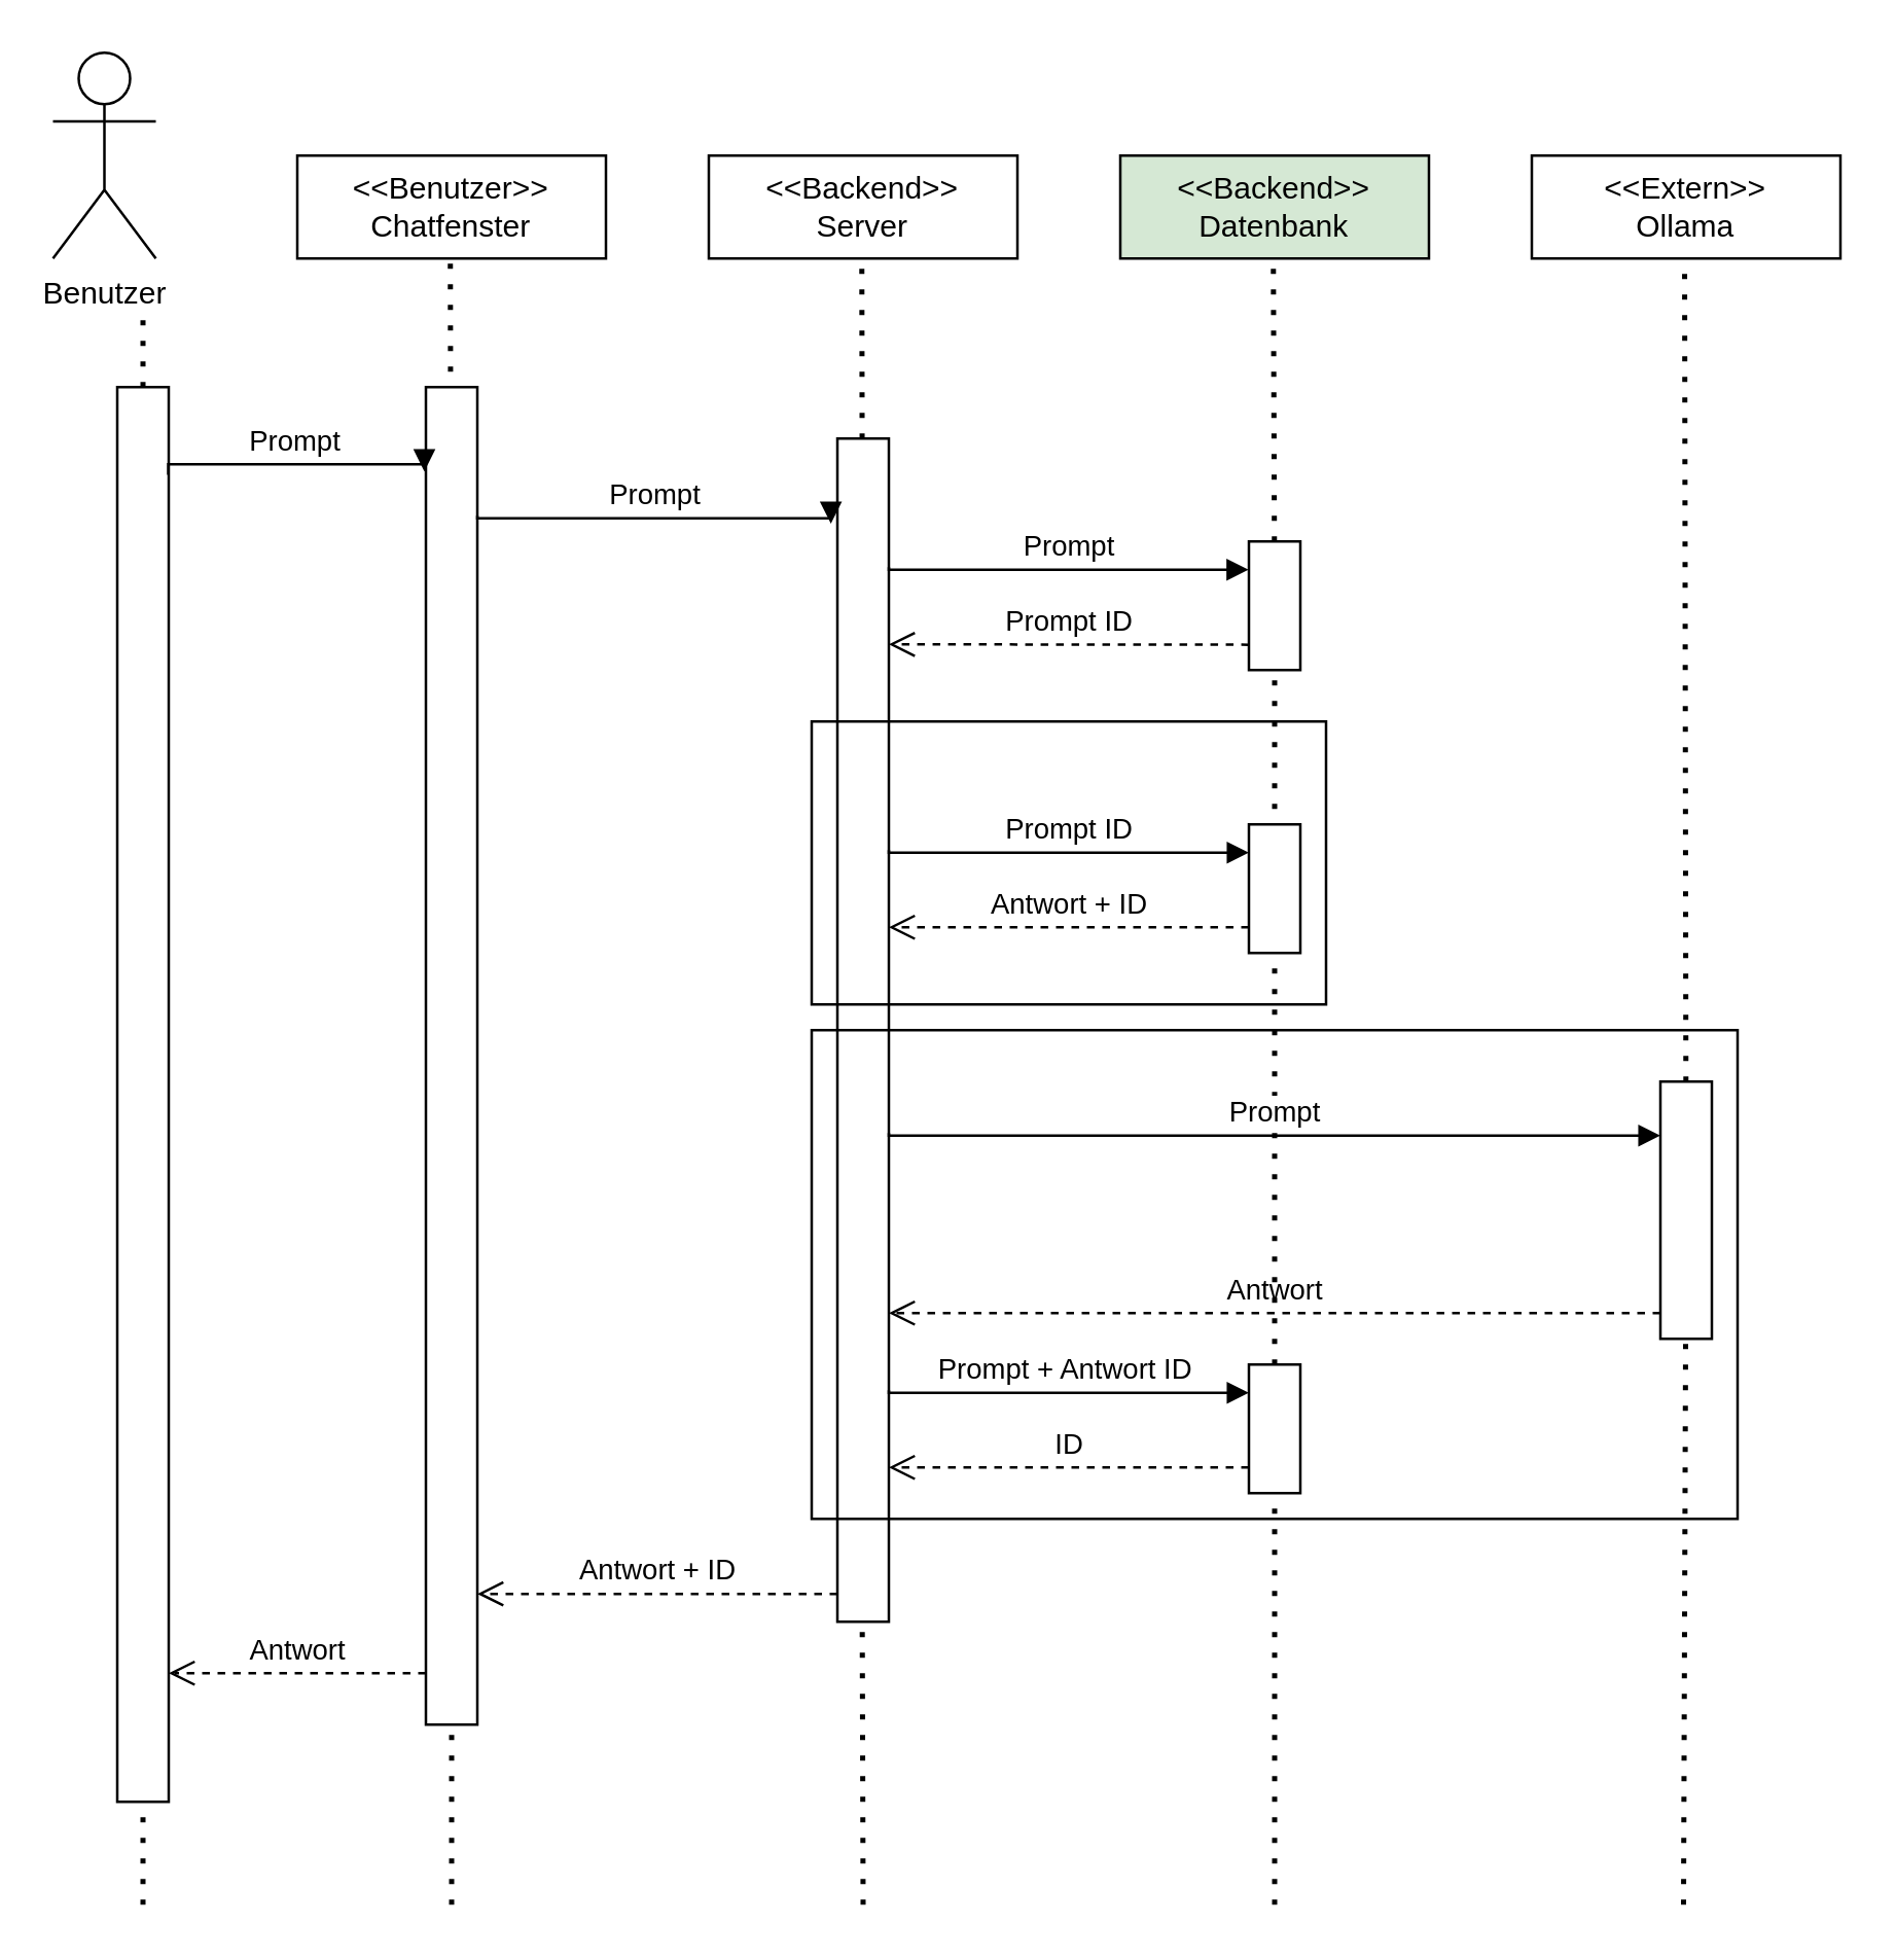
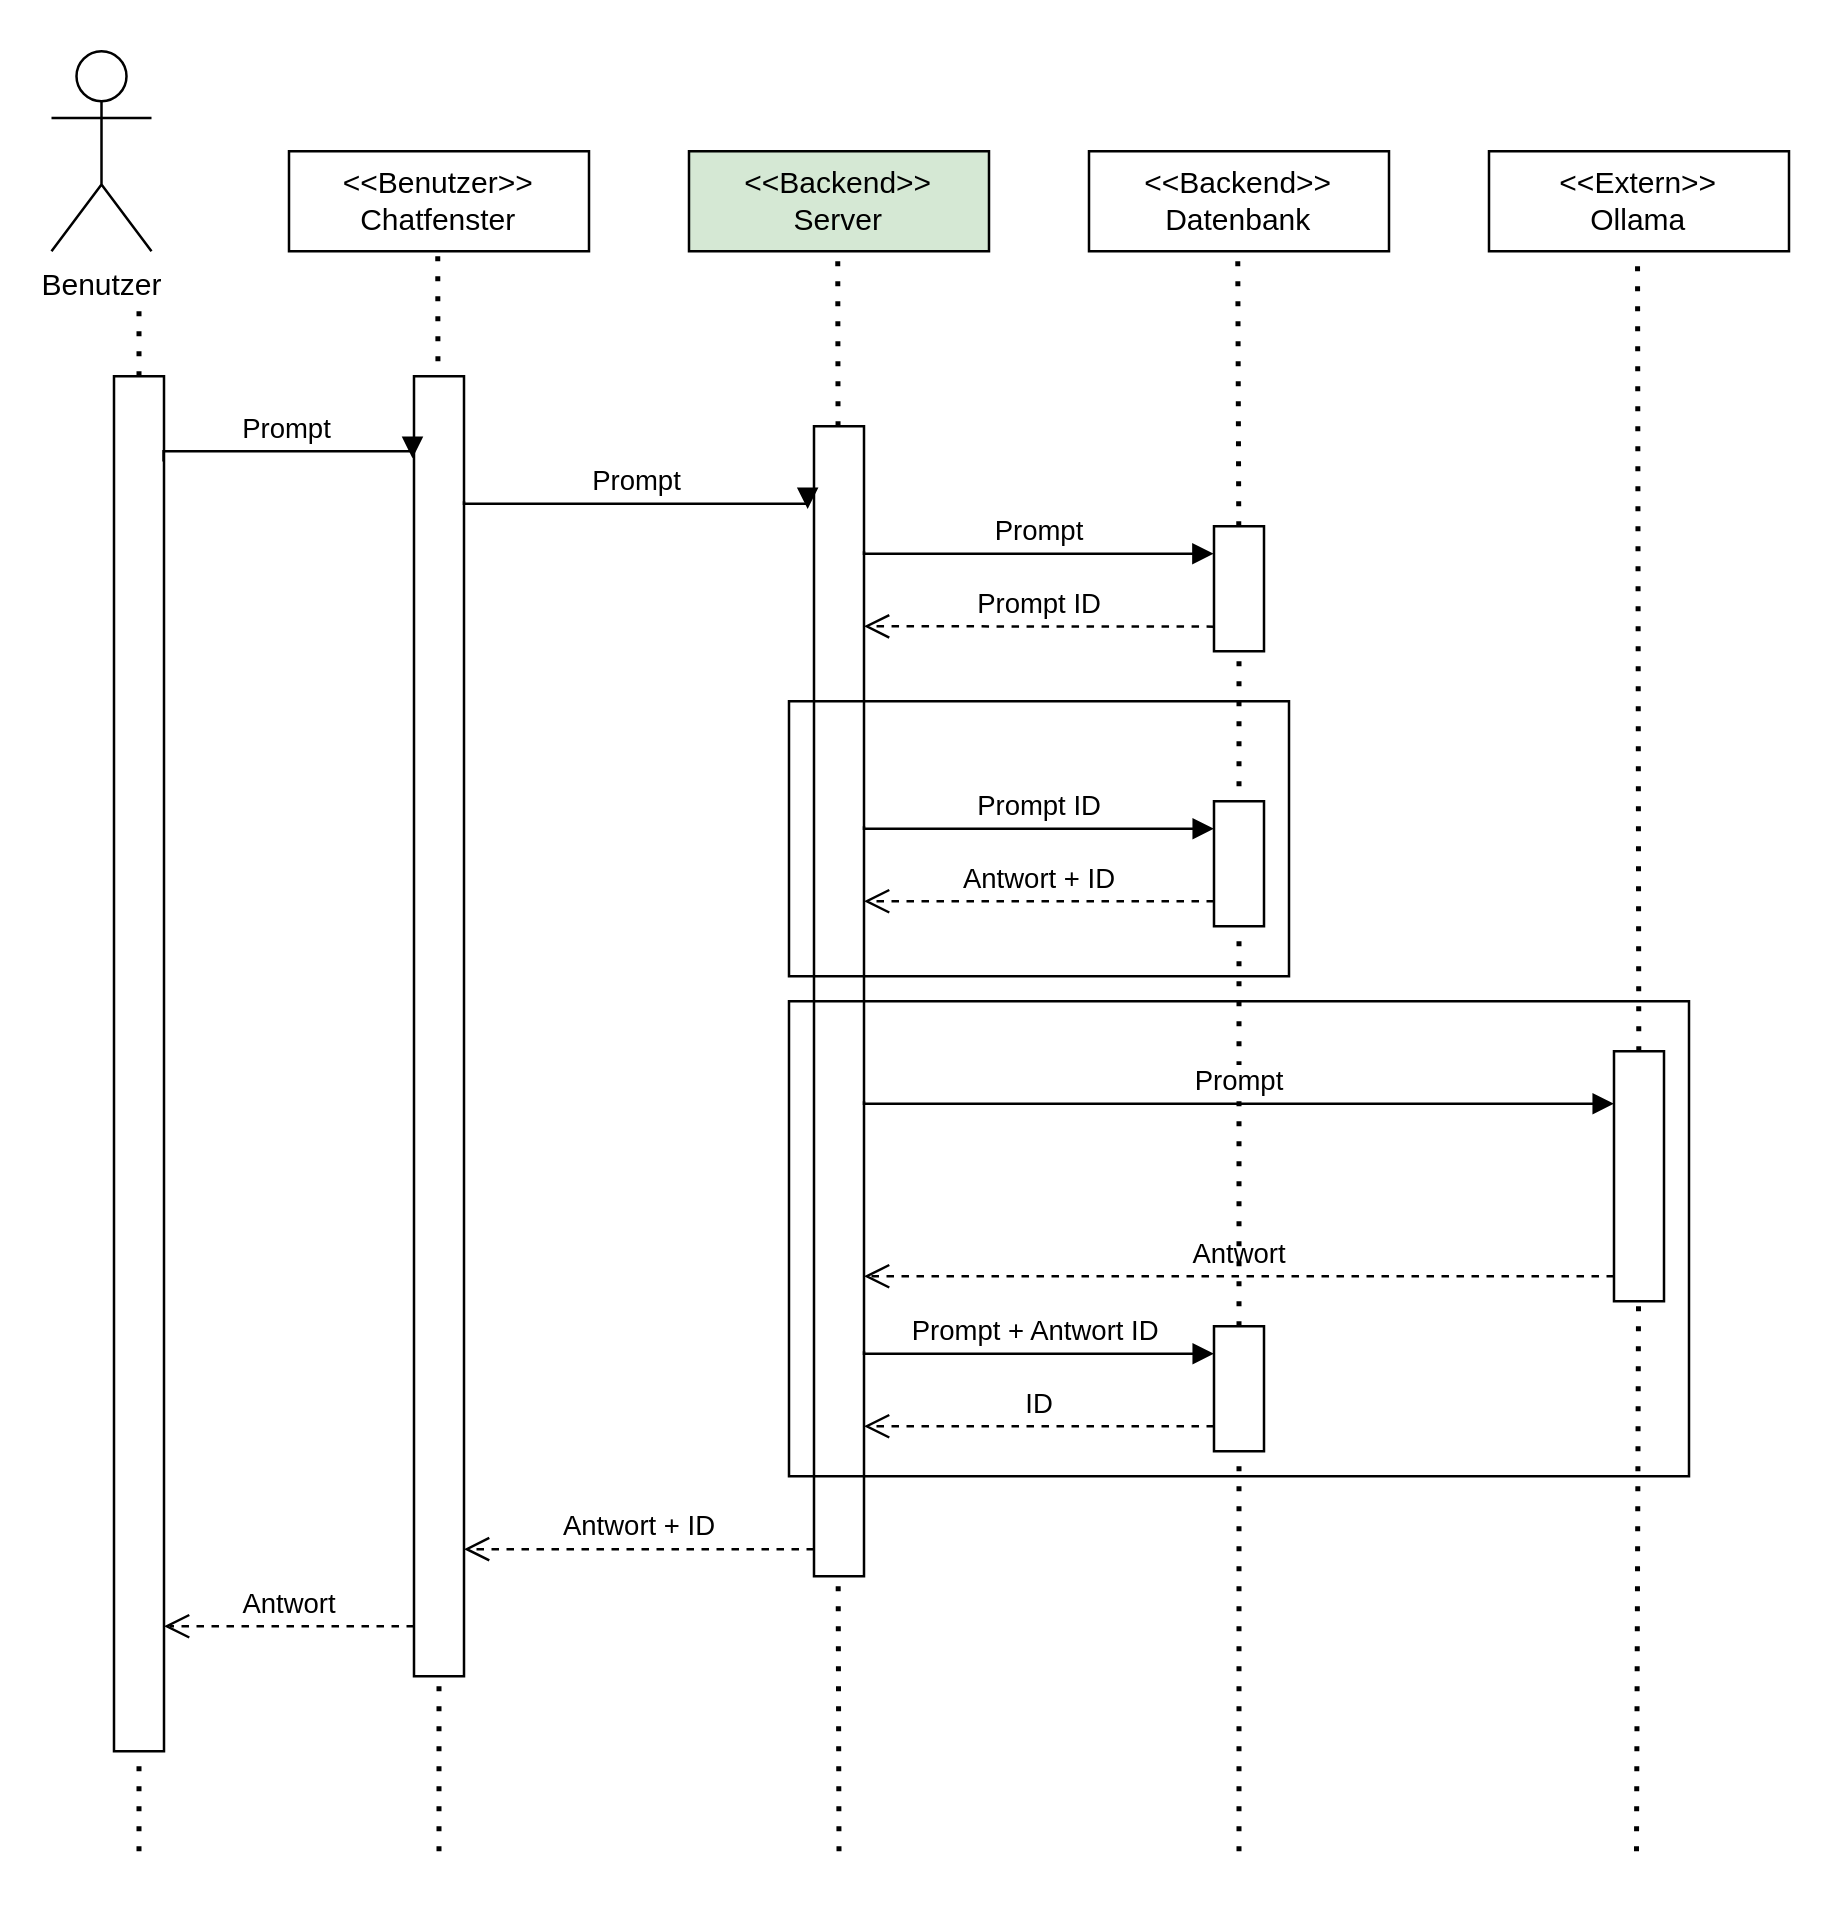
- <mxCell id="5" value="&amp;lt;&amp;lt;Backend&amp;gt;&amp;gt;&lt;div&gt;Server&lt;/div&gt;" style="html=1;whiteSpace=wrap;" parent="1" vertex="1"><mxGeometry x="275" y="60" width="120" height="40" as="geometry" /></mxCell>
+ <mxCell id="5" value="&amp;lt;&amp;lt;Backend&amp;gt;&amp;gt;&lt;div&gt;Server&lt;/div&gt;" style="html=1;whiteSpace=wrap;fillColor=#d5e8d4;" parent="1" vertex="1"><mxGeometry x="275" y="60" width="120" height="40" as="geometry" /></mxCell>
- <mxCell id="6" value="&amp;lt;&amp;lt;Backend&amp;gt;&amp;gt;&lt;div&gt;Datenbank&lt;/div&gt;" style="html=1;whiteSpace=wrap;fillColor=#d5e8d4;" parent="1" vertex="1"><mxGeometry x="435" y="60" width="120" height="40" as="geometry" /></mxCell>
+ <mxCell id="6" value="&amp;lt;&amp;lt;Backend&amp;gt;&amp;gt;&lt;div&gt;Datenbank&lt;/div&gt;" style="html=1;whiteSpace=wrap;" parent="1" vertex="1"><mxGeometry x="435" y="60" width="120" height="40" as="geometry" /></mxCell>
